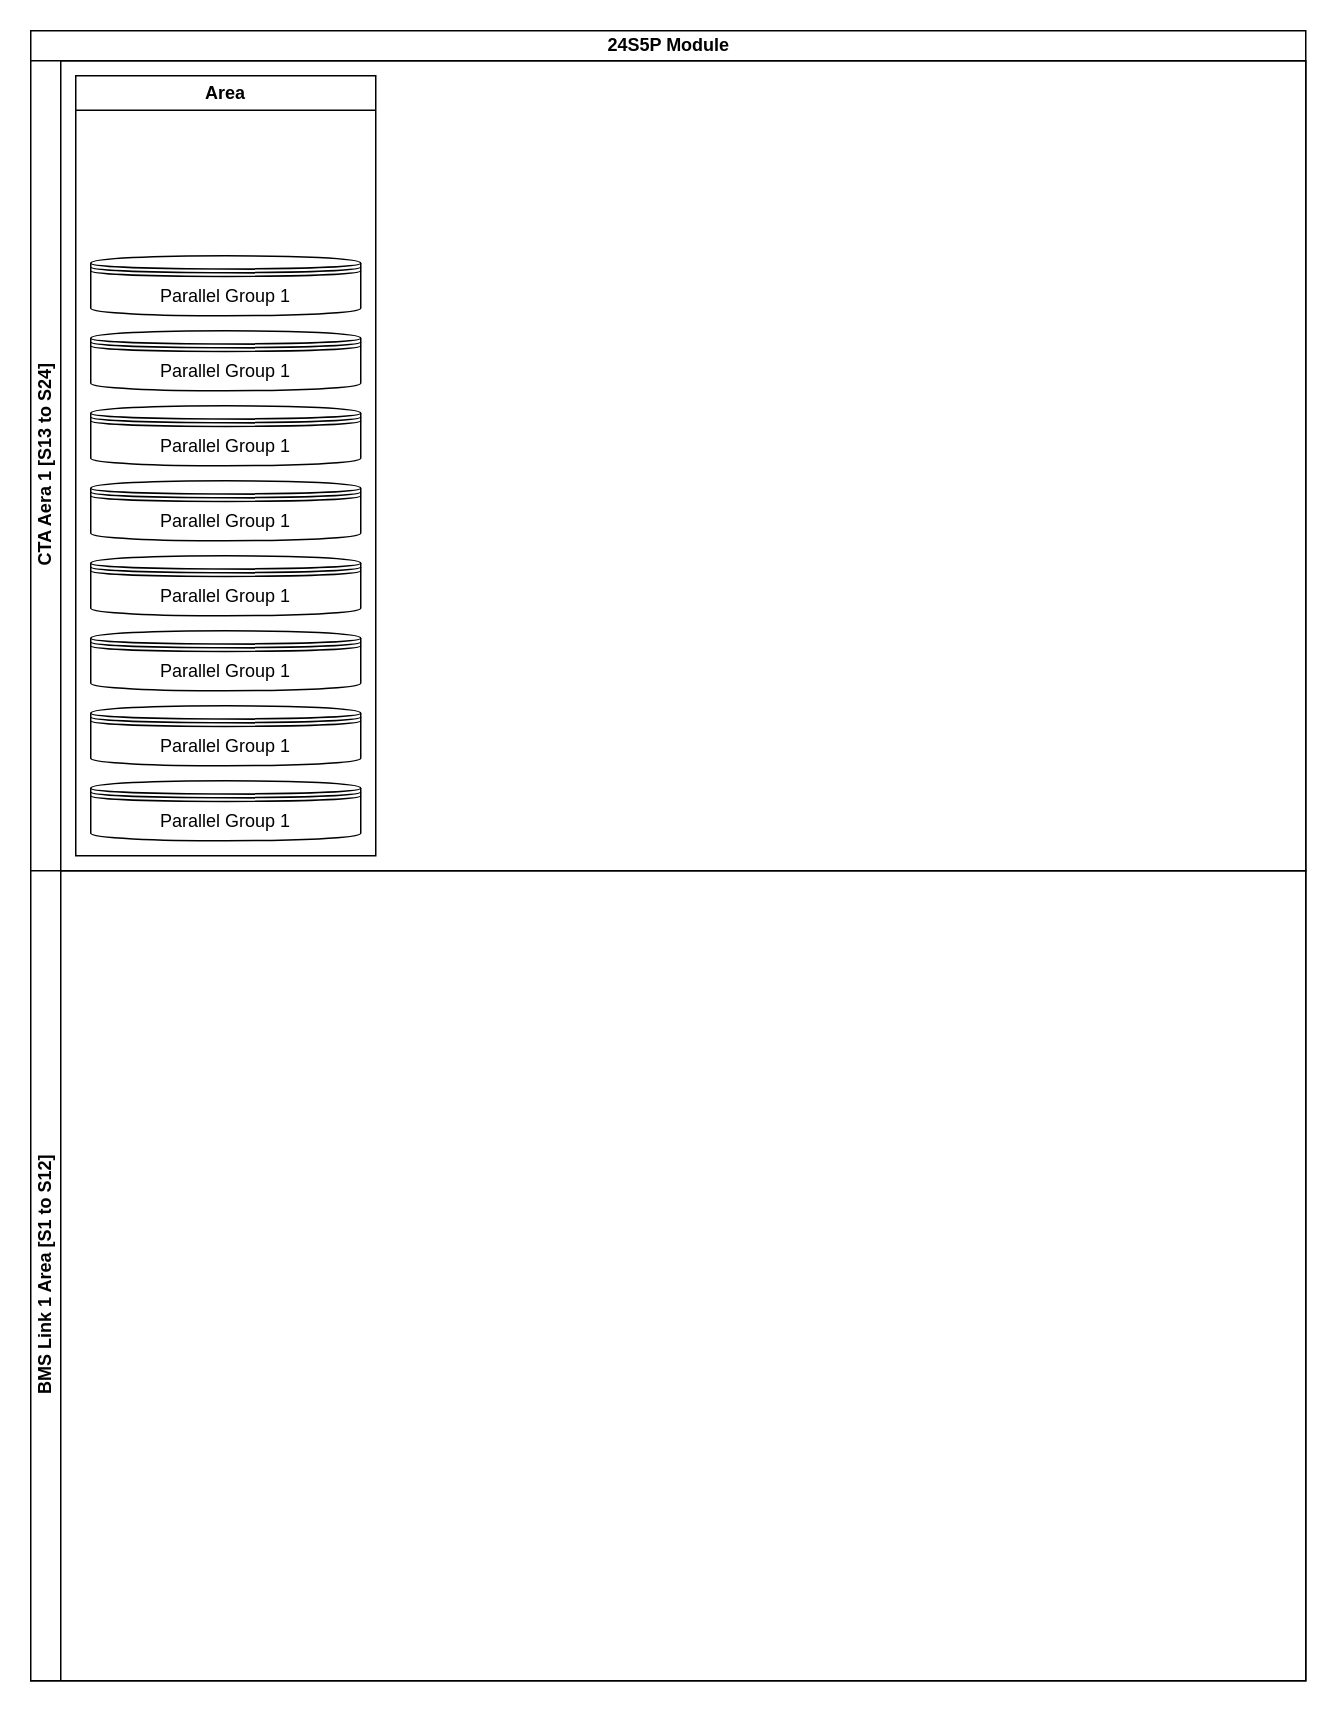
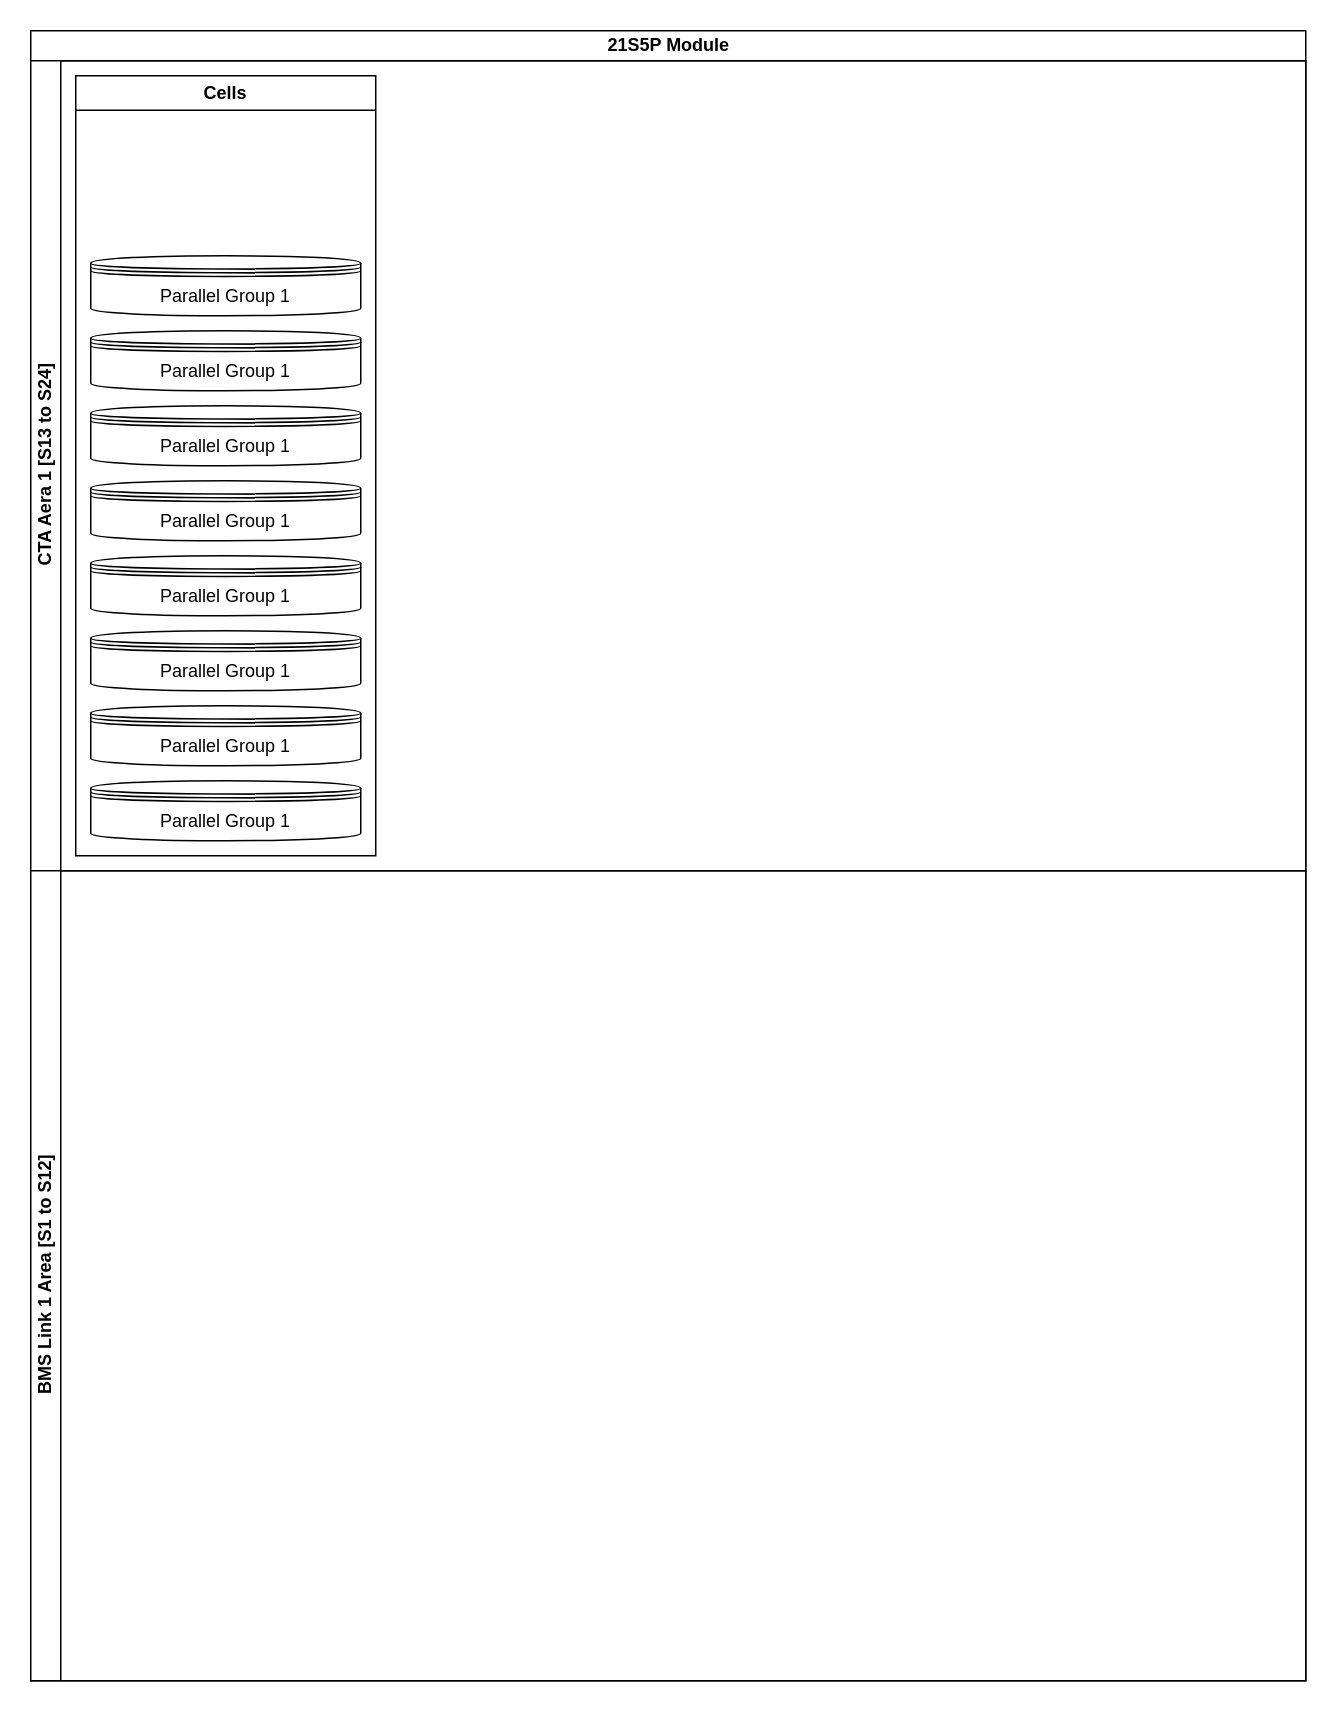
- <mxCell id="2" value="24S5P Module" style="swimlane;childLayout=stackLayout;resizeParent=1;resizeParentMax=0;horizontal=1;startSize=20;horizontalStack=0;html=1;" vertex="1" parent="1"><mxGeometry width="850" height="1100" as="geometry" x="20" y="20" /></mxCell>
+ <mxCell id="2" value="21S5P Module" style="swimlane;childLayout=stackLayout;resizeParent=1;resizeParentMax=0;horizontal=1;startSize=20;horizontalStack=0;html=1;" vertex="1" parent="1"><mxGeometry width="850" height="1100" as="geometry" x="20" y="20" /></mxCell>
- <mxCell id="4" value="Area" style="swimlane;whiteSpace=wrap;html=1;" vertex="1" parent="3"><mxGeometry x="30" y="10" width="200" height="520" as="geometry" /></mxCell>
+ <mxCell id="4" value="Cells" style="swimlane;whiteSpace=wrap;html=1;" vertex="1" parent="3"><mxGeometry x="30" y="10" width="200" height="520" as="geometry" /></mxCell>
